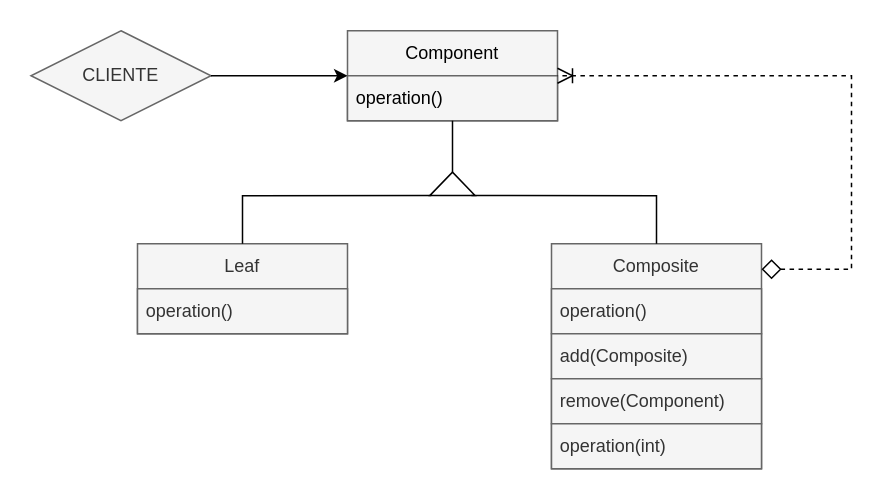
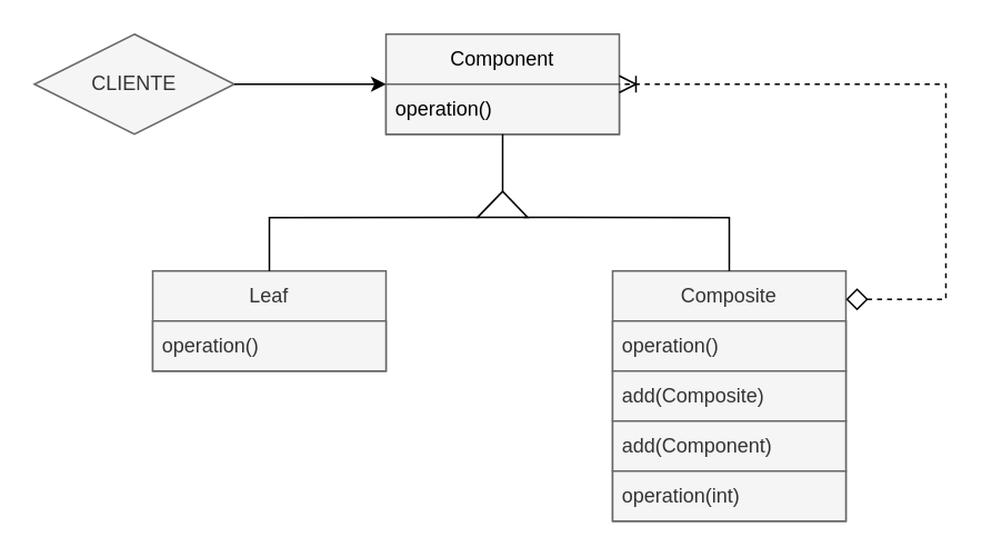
- <mxCell id="8" value="remove(Component)" style="text;strokeColor=#666666;fillColor=#f5f5f5;align=left;verticalAlign=middle;spacingLeft=4;spacingRight=4;overflow=hidden;points=[[0,0.5],[1,0.5]];portConstraint=eastwest;rotatable=0;whiteSpace=wrap;html=1;fontColor=#333333;" parent="5" vertex="1"><mxGeometry y="90" width="140" height="30" as="geometry" /></mxCell>
+ <mxCell id="8" value="add(Component)" style="text;strokeColor=#666666;fillColor=#f5f5f5;align=left;verticalAlign=middle;spacingLeft=4;spacingRight=4;overflow=hidden;points=[[0,0.5],[1,0.5]];portConstraint=eastwest;rotatable=0;whiteSpace=wrap;html=1;fontColor=#333333;" parent="5" vertex="1"><mxGeometry y="90" width="140" height="30" as="geometry" /></mxCell>
